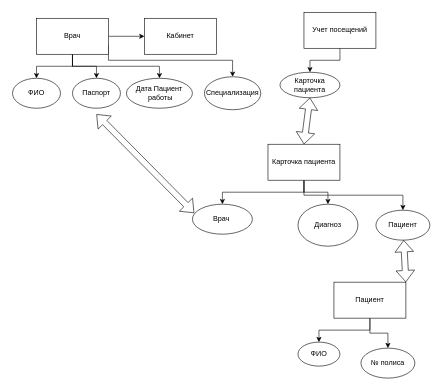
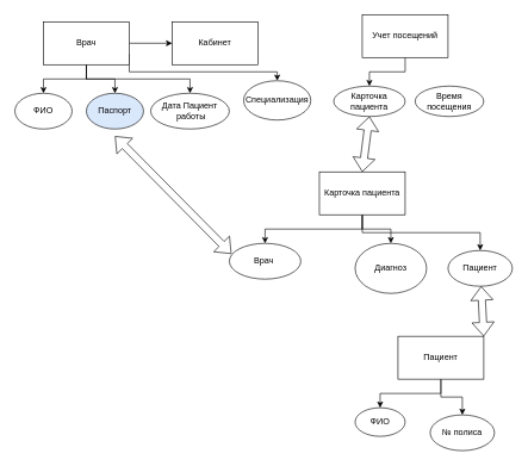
+ <mxCell id="30" value="Время посещения" style="ellipse;whiteSpace=wrap;html=1;" vertex="1" parent="1"><mxGeometry x="580" y="120" width="96" height="42.5" as="geometry" /></mxCell>
- <mxCell id="9" value="Паспорт" style="ellipse;whiteSpace=wrap;html=1;" vertex="1" parent="1"><mxGeometry x="120" y="130" width="80" height="50" as="geometry" /></mxCell>
+ <mxCell id="9" value="Паспорт" style="ellipse;whiteSpace=wrap;html=1;fillColor=#dae8fc;" vertex="1" parent="1"><mxGeometry x="120" y="130" width="80" height="50" as="geometry" /></mxCell>
- <mxCell id="11" value="Специализация" style="ellipse;whiteSpace=wrap;html=1;" vertex="1" parent="1"><mxGeometry x="340" y="127.5" width="94" height="55" as="geometry" /></mxCell>
+ <mxCell id="11" value="Специализация" style="ellipse;whiteSpace=wrap;html=1;" vertex="1" parent="1"><mxGeometry x="340" y="112.5" width="94" height="55" as="geometry" /></mxCell>
